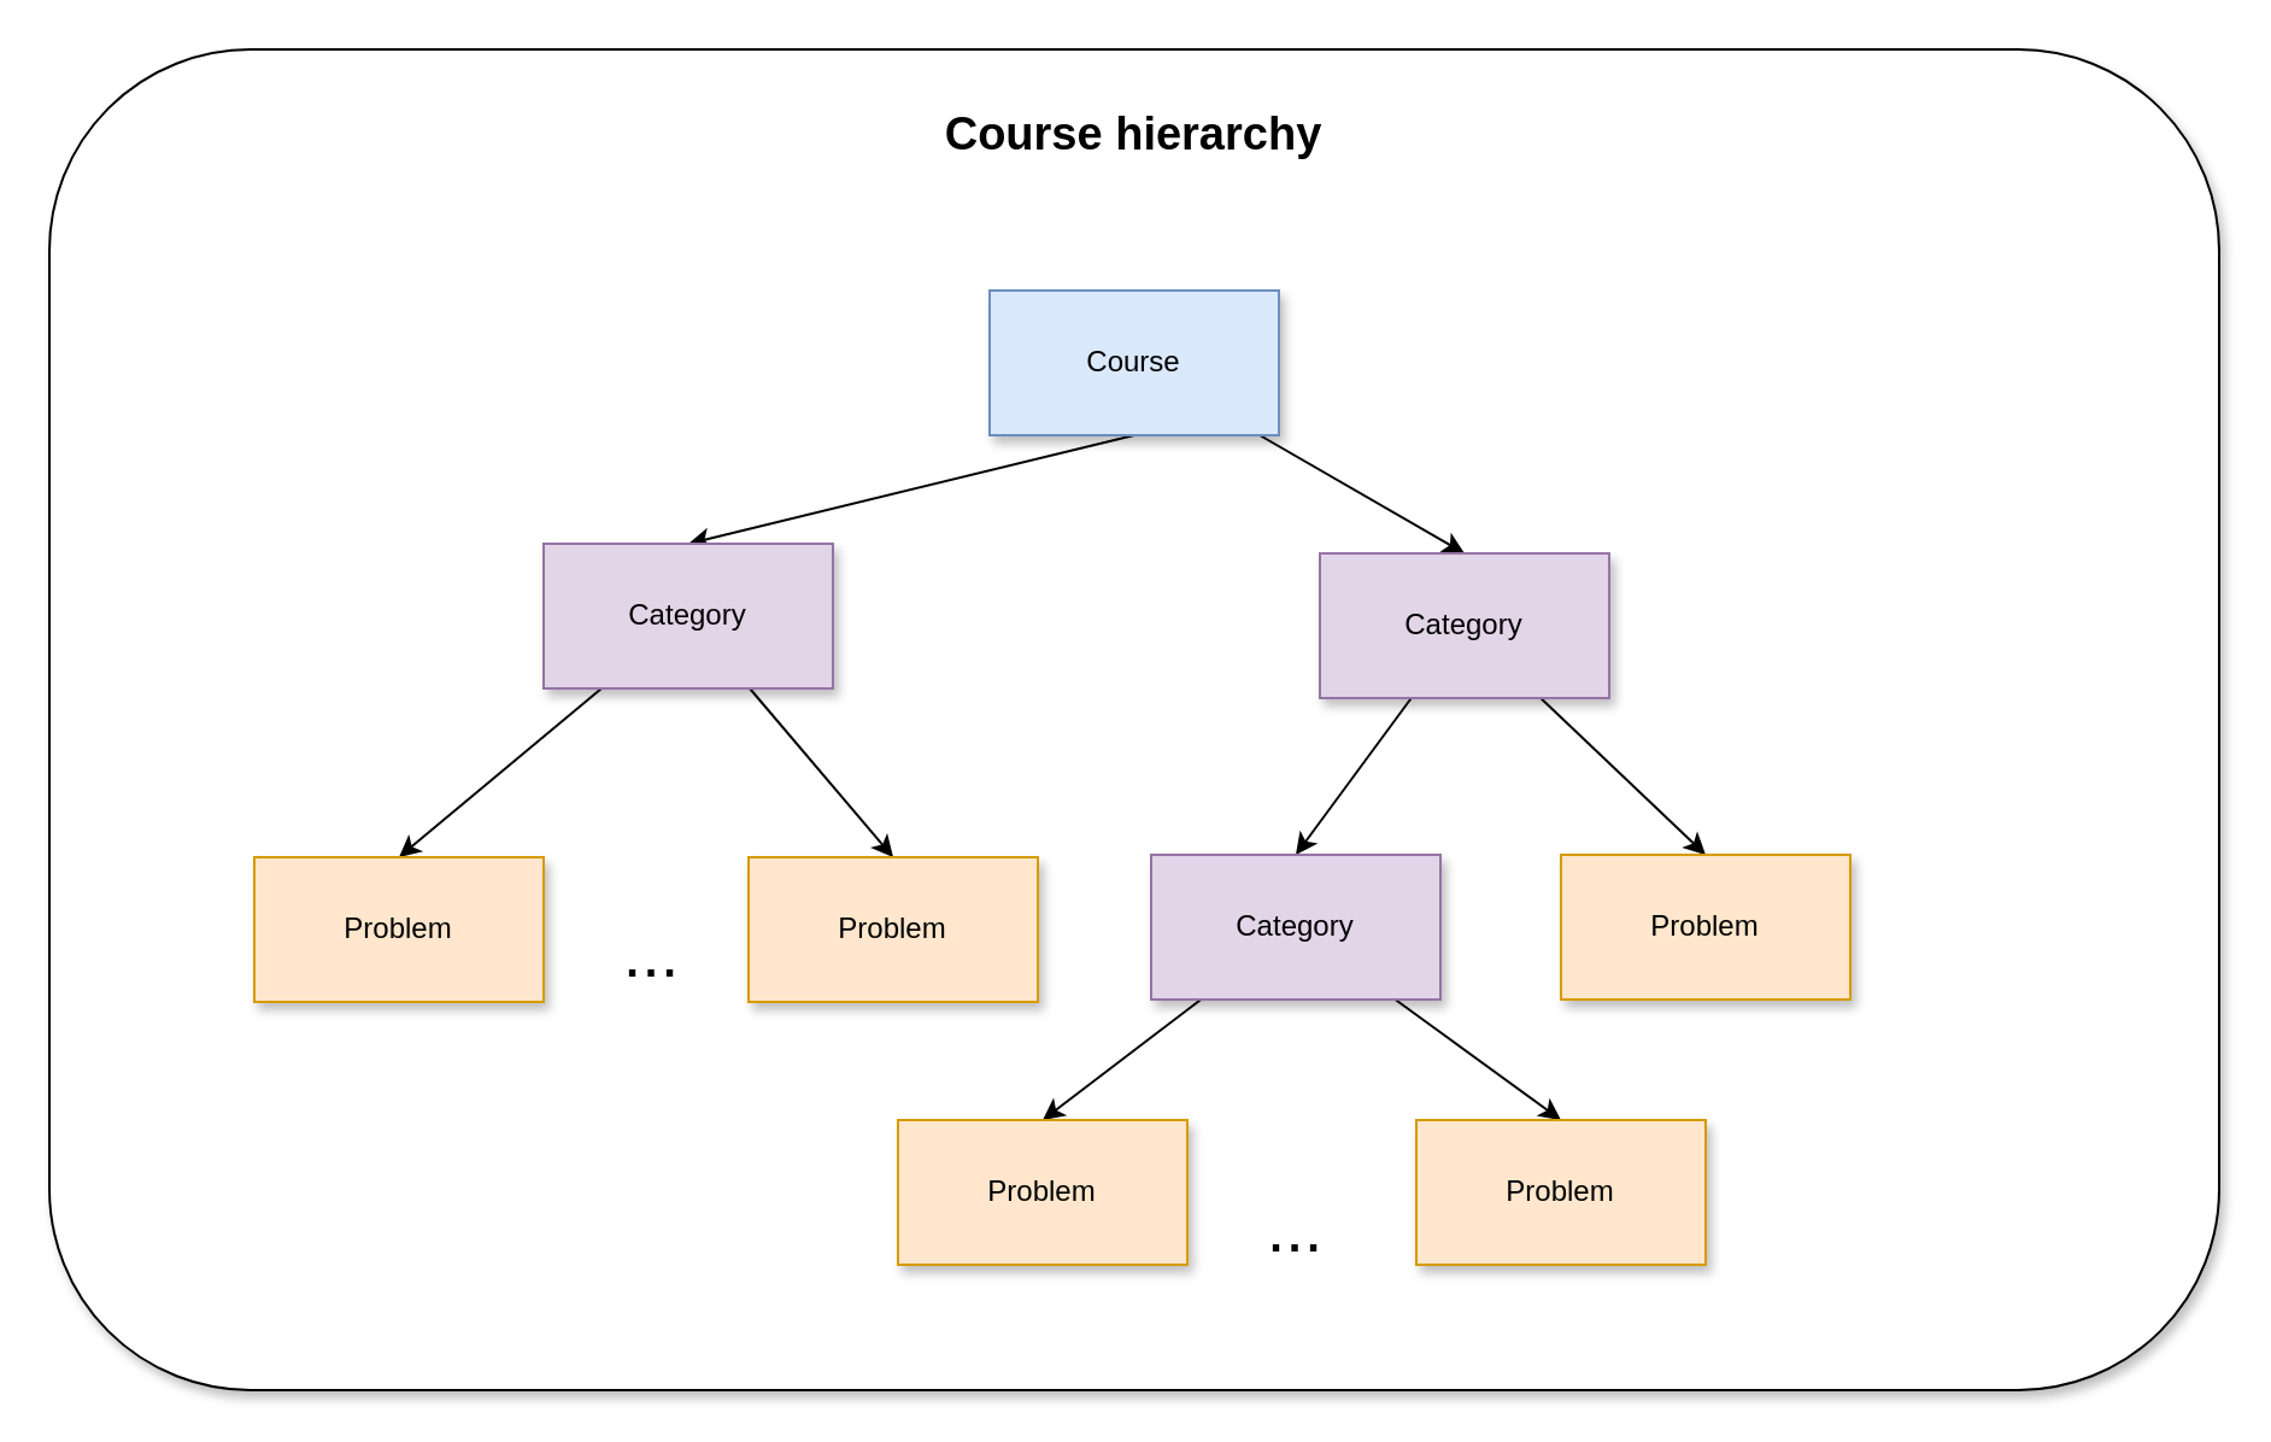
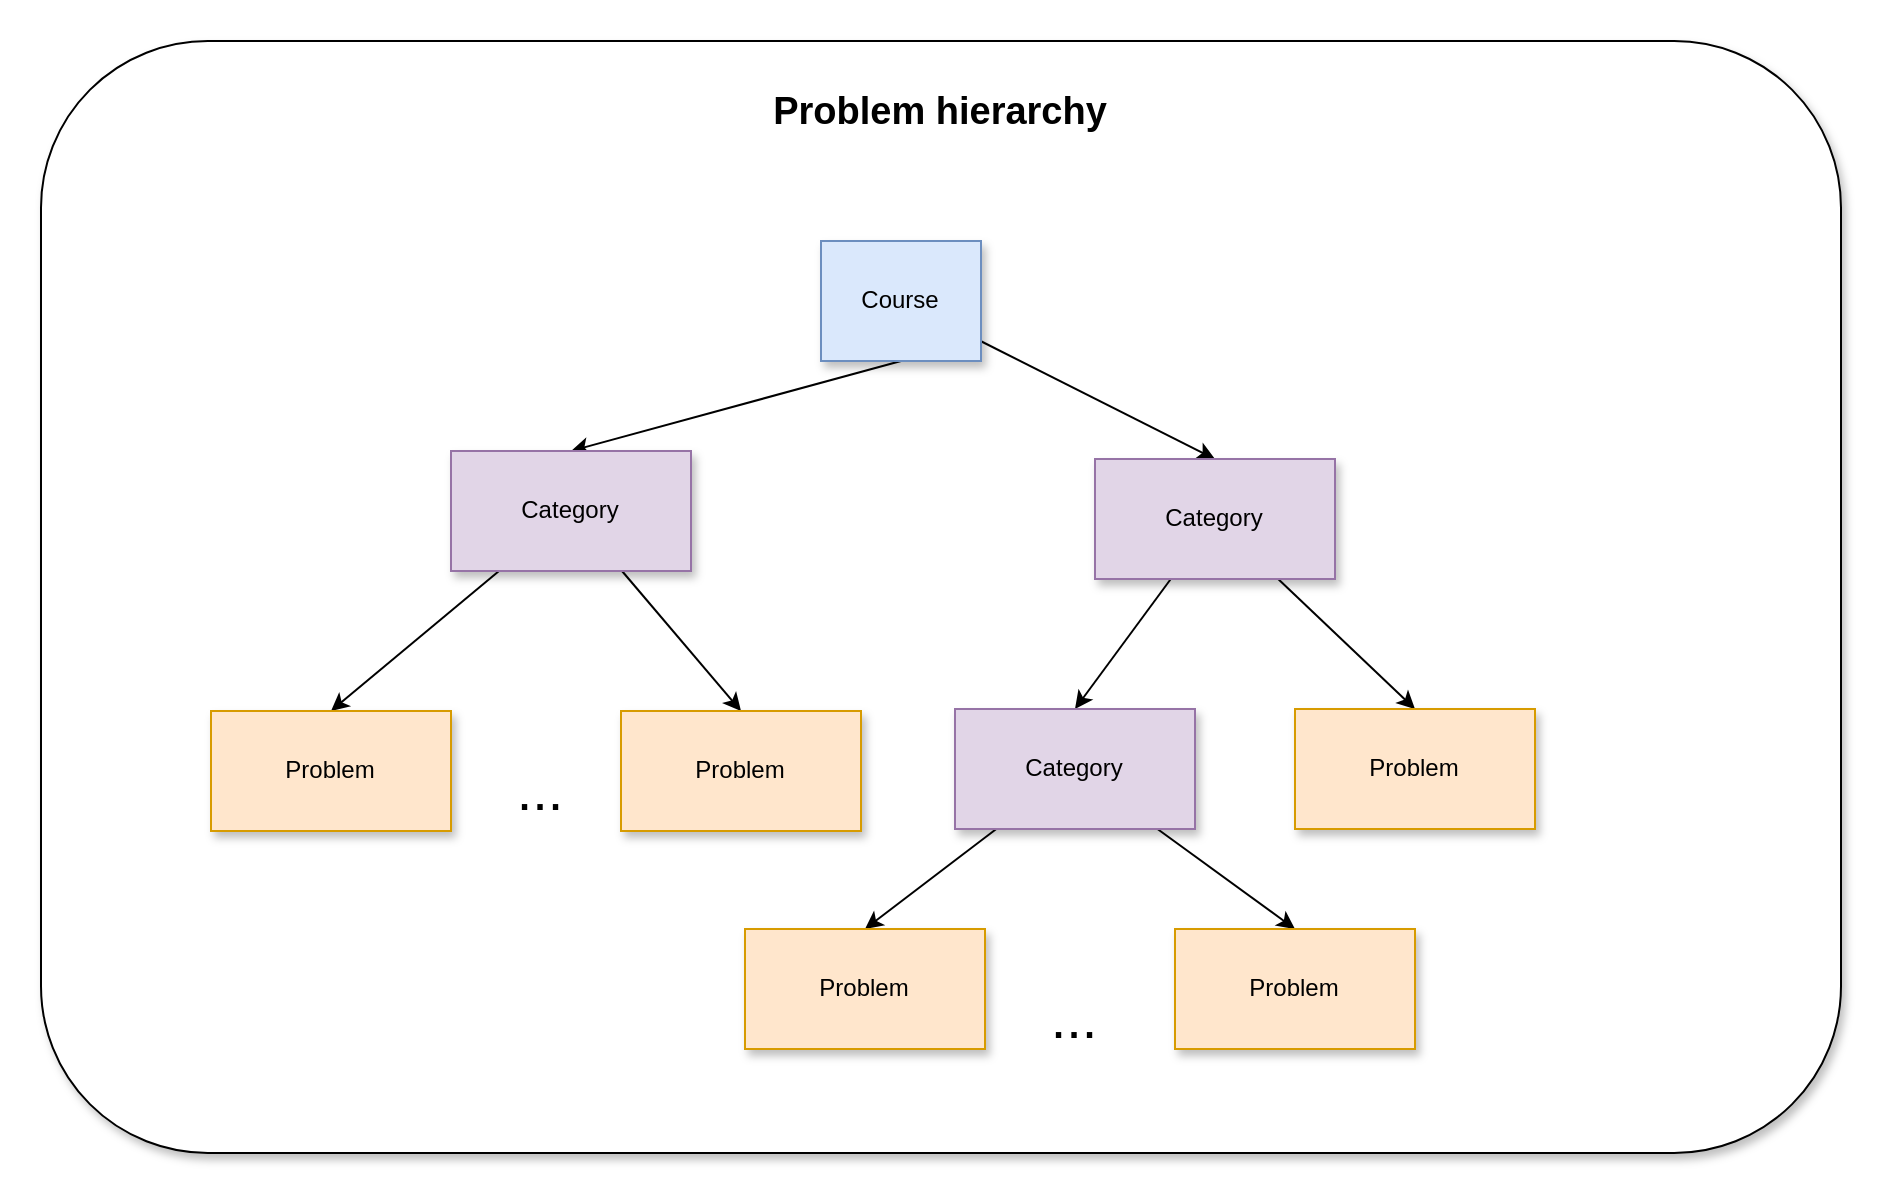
- <mxCell id="3" value="Course hierarchy" style="text;html=1;strokeColor=none;fillColor=none;align=center;verticalAlign=middle;whiteSpace=wrap;rounded=0;fontSize=19;fontStyle=1" vertex="1" parent="1"><mxGeometry x="330" y="41" width="280" height="30" as="geometry" /></mxCell>
+ <mxCell id="3" value="Problem hierarchy" style="text;html=1;strokeColor=none;fillColor=none;align=center;verticalAlign=middle;whiteSpace=wrap;rounded=0;fontSize=19;fontStyle=1" vertex="1" parent="1"><mxGeometry x="330" y="41" width="280" height="30" as="geometry" /></mxCell>
- <mxCell id="6" value="Course" style="rounded=0;whiteSpace=wrap;html=1;shadow=1;fillColor=#dae8fc;strokeColor=#6c8ebf;" vertex="1" parent="1"><mxGeometry x="410" y="120" width="120" height="60" as="geometry" /></mxCell>
+ <mxCell id="6" value="Course" style="rounded=0;whiteSpace=wrap;html=1;shadow=1;fillColor=#dae8fc;strokeColor=#6c8ebf;" vertex="1" parent="1"><mxGeometry x="410" y="120" width="80" height="60" as="geometry" /></mxCell>
